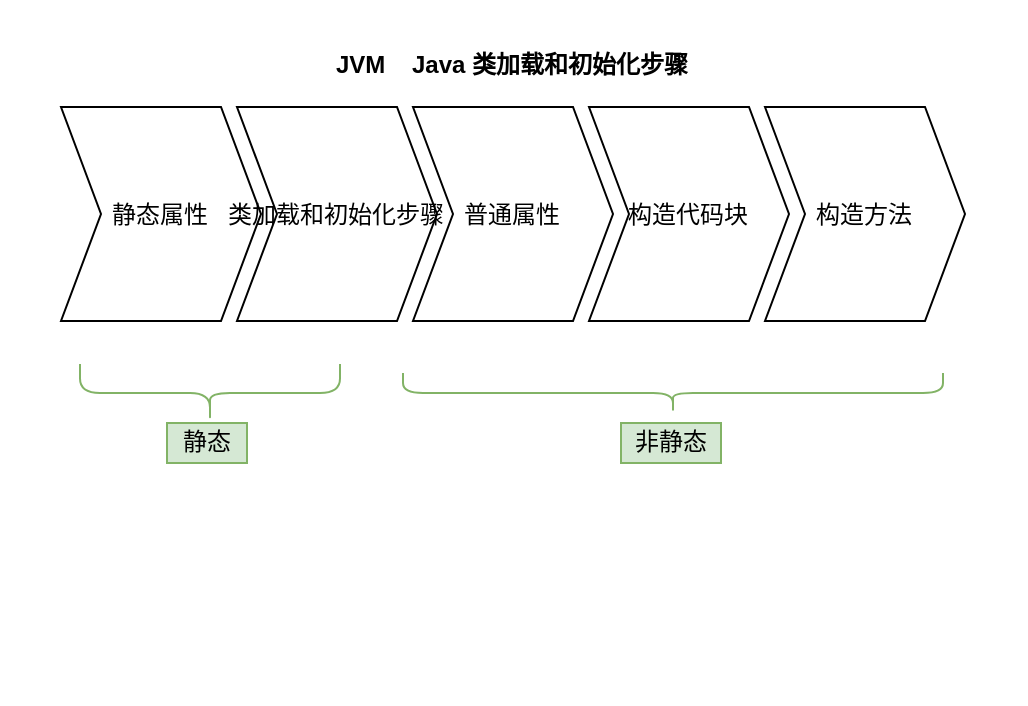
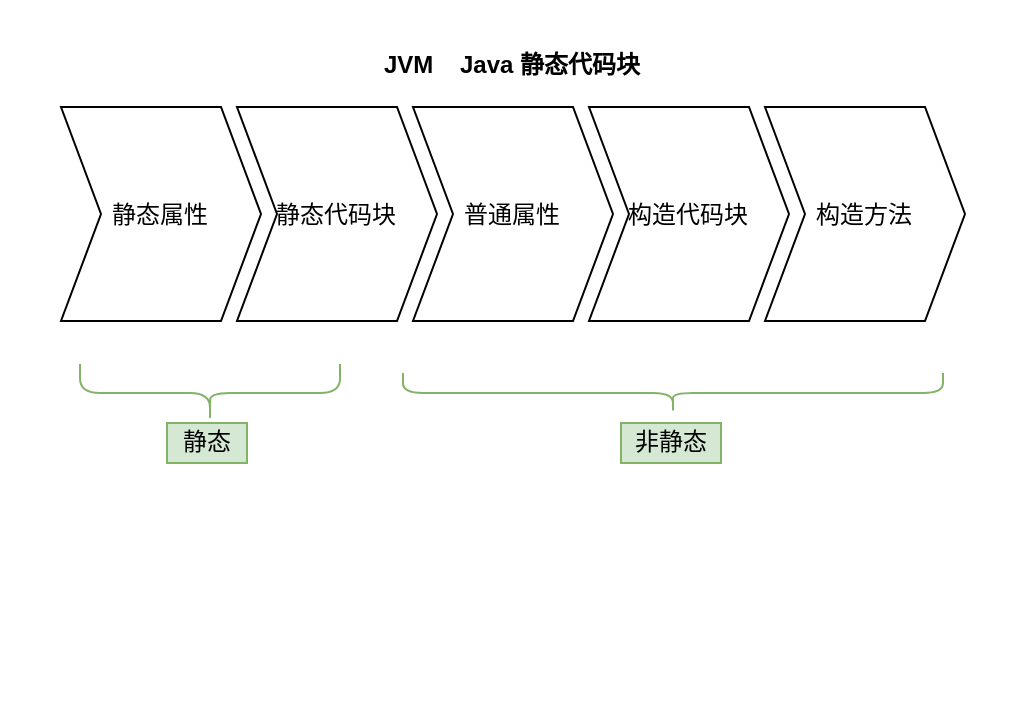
- <mxCell id="2" value="JVM    Java 类加载和初始化步骤" style="swimlane;childLayout=stackLayout;horizontal=1;fillColor=none;horizontalStack=1;resizeParent=1;resizeParentMax=0;resizeLast=0;collapsible=0;strokeColor=none;stackBorder=10;stackSpacing=-12;resizable=1;align=center;points=[];fontColor=#000000;" vertex="1" parent="1"><mxGeometry x="20" y="20" width="472" height="150" as="geometry" /></mxCell>
+ <mxCell id="2" value="JVM    Java 静态代码块" style="swimlane;childLayout=stackLayout;horizontal=1;fillColor=none;horizontalStack=1;resizeParent=1;resizeParentMax=0;resizeLast=0;collapsible=0;strokeColor=none;stackBorder=10;stackSpacing=-12;resizable=1;align=center;points=[];fontColor=#000000;" vertex="1" parent="1"><mxGeometry x="20" y="20" width="472" height="150" as="geometry" /></mxCell>
- <mxCell id="4" value="类加载和初始化步骤" style="shape=step;perimeter=stepPerimeter;fixedSize=1;points=[];" vertex="1" parent="2"><mxGeometry x="98" y="33" width="100" height="107" as="geometry" /></mxCell>
+ <mxCell id="4" value="静态代码块" style="shape=step;perimeter=stepPerimeter;fixedSize=1;points=[];" vertex="1" parent="2"><mxGeometry x="98" y="33" width="100" height="107" as="geometry" /></mxCell>
